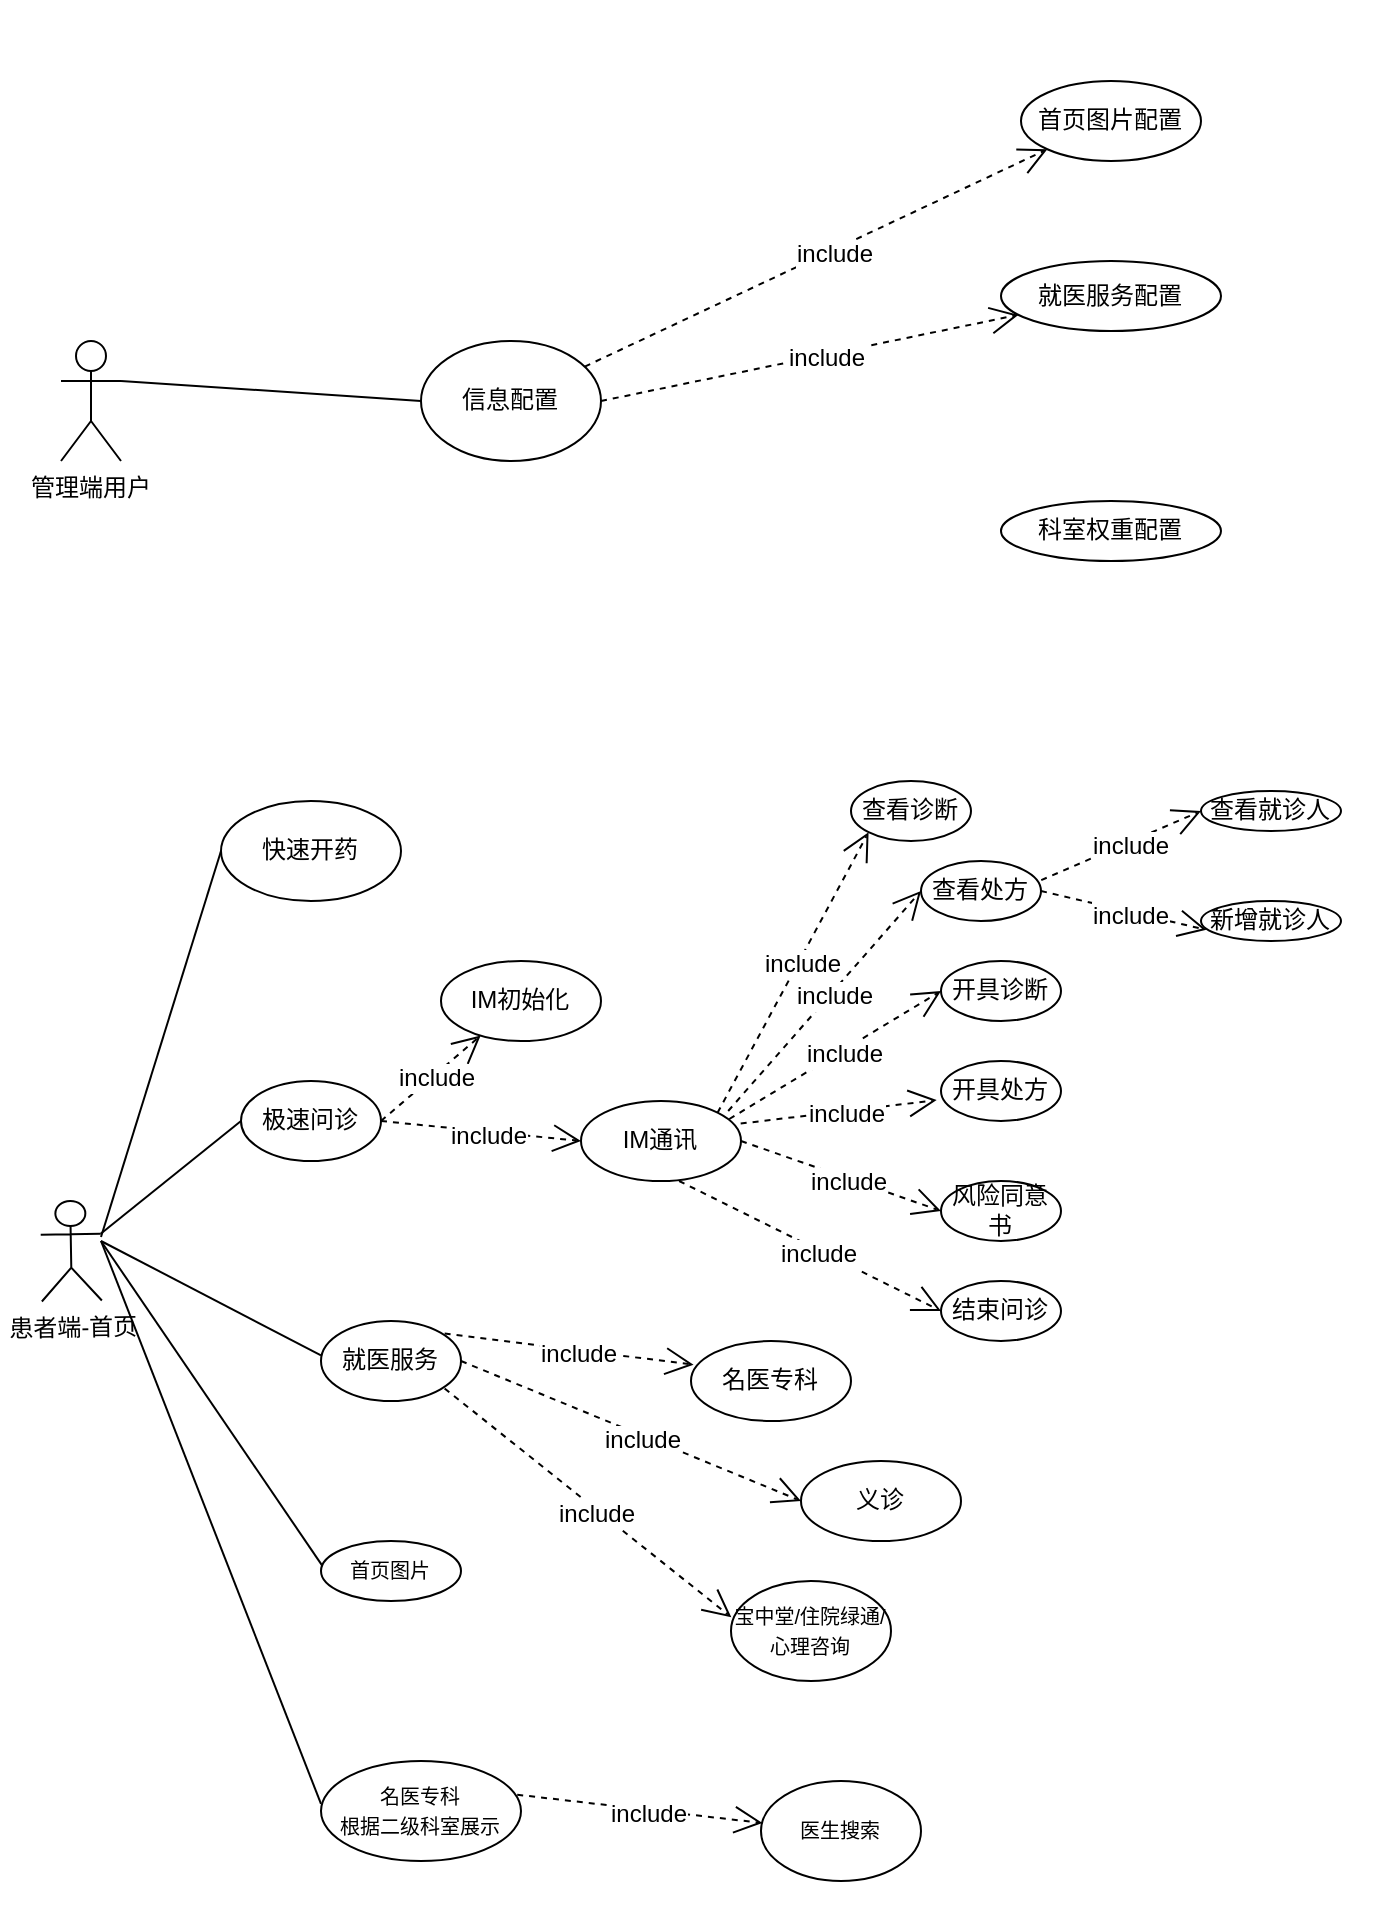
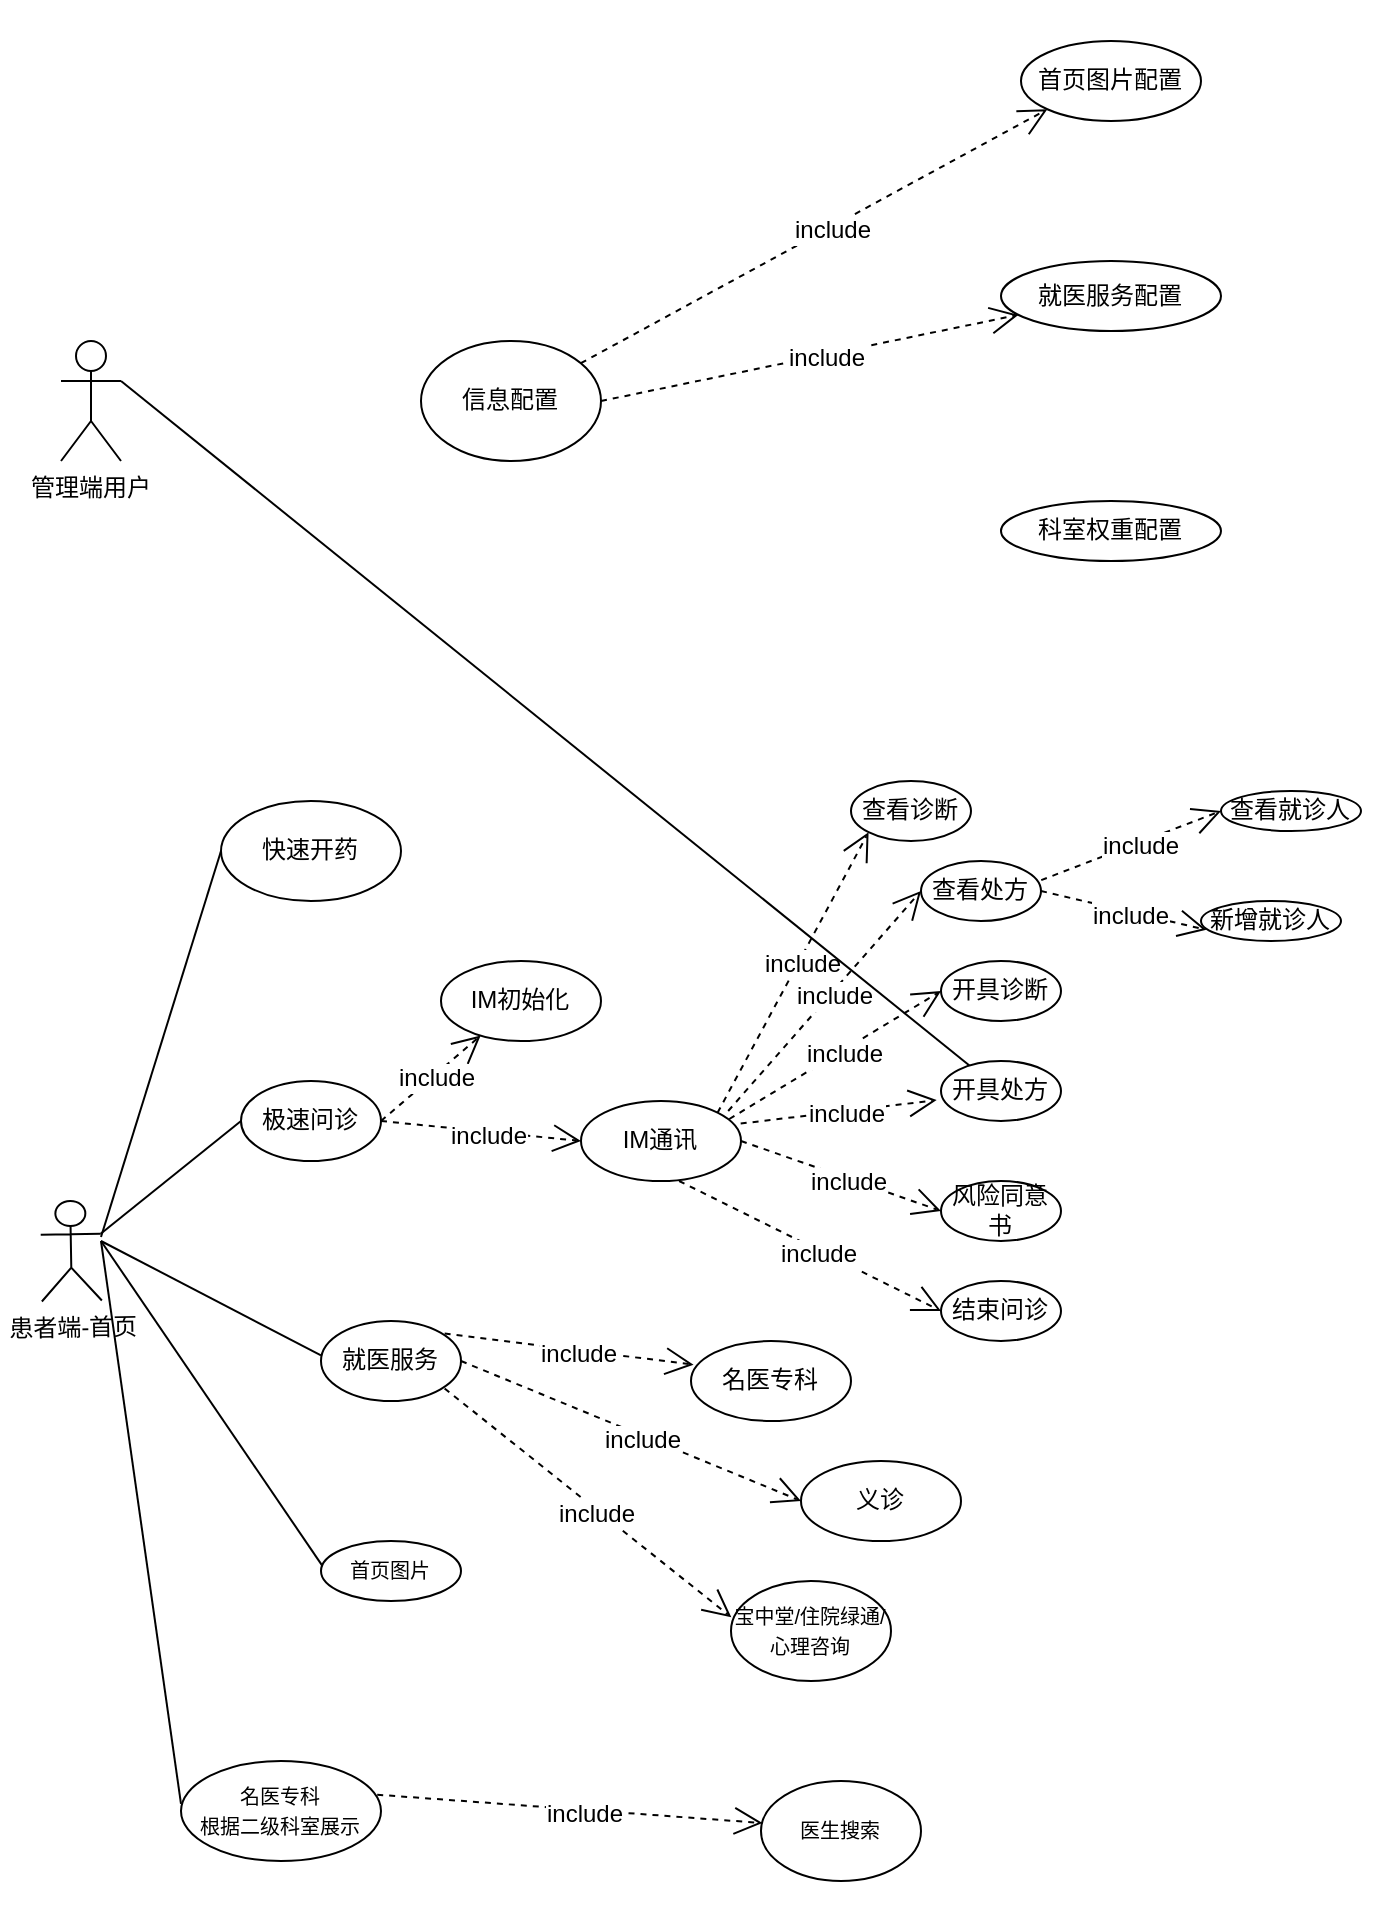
- <mxCell id="5" value="首页图片配置" style="ellipse;whiteSpace=wrap;html=1;" parent="1" vertex="1"><mxGeometry x="510" y="40" width="90" height="40" as="geometry" /></mxCell>
+ <mxCell id="5" value="首页图片配置" style="ellipse;whiteSpace=wrap;html=1;" parent="1" vertex="1"><mxGeometry x="510" y="20" width="90" height="40" as="geometry" /></mxCell>
- <mxCell id="61" value="" style="endArrow=none;html=1;entryX=0;entryY=0.5;entryDx=0;entryDy=0;exitX=1;exitY=0.333;exitDx=0;exitDy=0;exitPerimeter=0;" edge="1" parent="1" source="2" target="4"><mxGeometry width="50" height="50" relative="1" as="geometry"><mxPoint x="110" y="120" as="sourcePoint" /><mxPoint x="160" y="70" as="targetPoint" /></mxGeometry></mxCell>
+ <mxCell id="61" value="" style="endArrow=none;html=1;exitX=1;exitY=0.333;exitDx=0;exitDy=0;exitPerimeter=0;" edge="1" parent="1" source="2" target="43"><mxGeometry width="50" height="50" relative="1" as="geometry"><mxPoint x="110" y="120" as="sourcePoint" /><mxPoint x="160" y="70" as="targetPoint" /></mxGeometry></mxCell>
- <mxCell id="55" value="查看就诊人" style="ellipse;whiteSpace=wrap;html=1;" parent="1" vertex="1"><mxGeometry x="600" y="395" width="70" height="20" as="geometry" /></mxCell>
+ <mxCell id="55" value="查看就诊人" style="ellipse;whiteSpace=wrap;html=1;" parent="1" vertex="1"><mxGeometry x="610" y="395" width="70" height="20" as="geometry" /></mxCell>
- <mxCell id="29" value="&lt;span style=&quot;font-size: 10px&quot;&gt;名医专科&lt;br&gt;根据二级科室展示&lt;br&gt;&lt;/span&gt;" style="ellipse;whiteSpace=wrap;html=1;" parent="1" vertex="1"><mxGeometry x="160" y="880" width="100" height="50" as="geometry" /></mxCell>
+ <mxCell id="29" value="&lt;span style=&quot;font-size: 10px&quot;&gt;名医专科&lt;br&gt;根据二级科室展示&lt;br&gt;&lt;/span&gt;" style="ellipse;whiteSpace=wrap;html=1;" parent="1" vertex="1"><mxGeometry x="90" y="880" width="100" height="50" as="geometry" /></mxCell>
